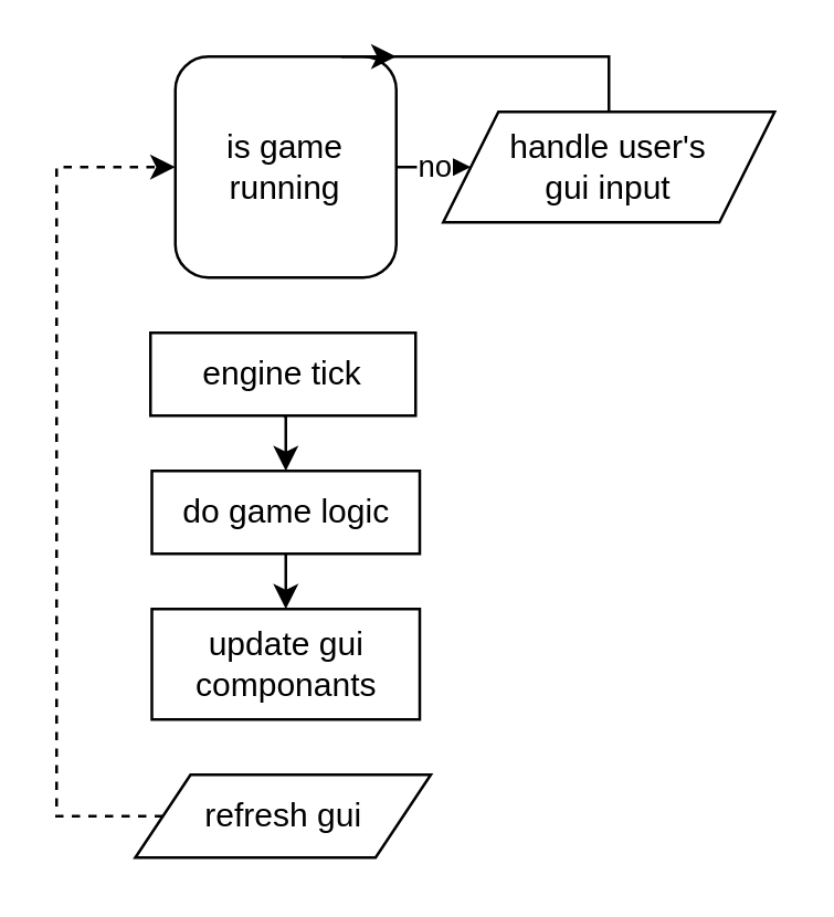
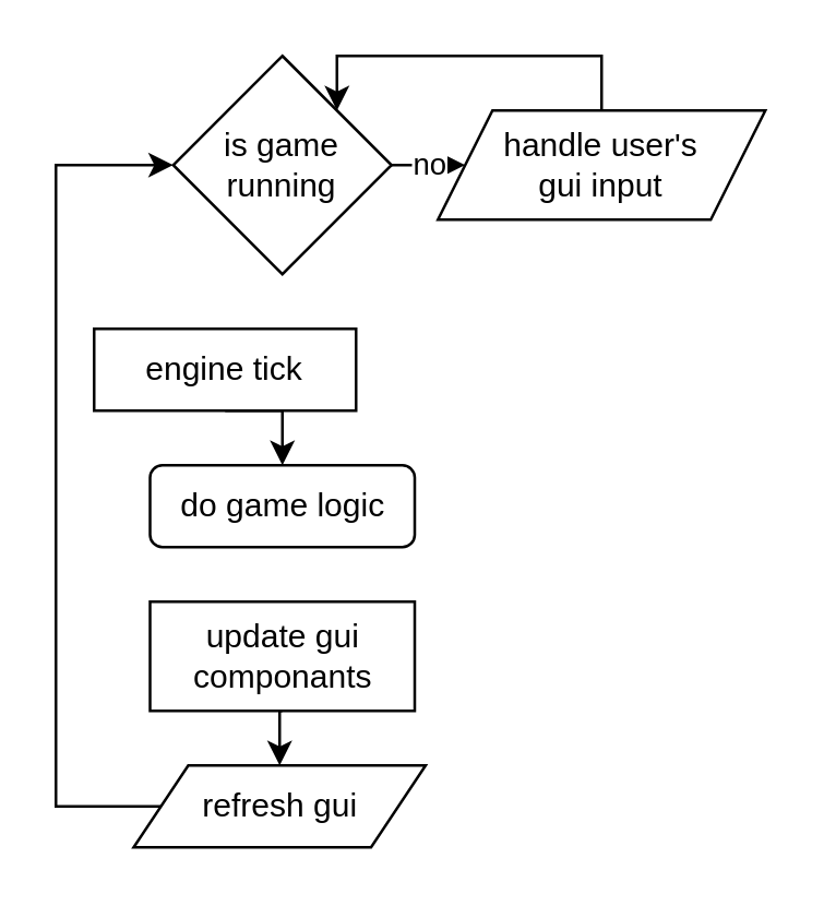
- <mxCell id="3" value="&lt;div&gt;is game&lt;/div&gt;&lt;div&gt;running&lt;br&gt;&lt;/div&gt;" style="whiteSpace=wrap;html=1;rounded=1;" vertex="1" parent="1"><mxGeometry x="63" y="20" width="80" height="80" as="geometry" /></mxCell>
+ <mxCell id="3" value="&lt;div&gt;is game&lt;/div&gt;&lt;div&gt;running&lt;br&gt;&lt;/div&gt;" style="rhombus;whiteSpace=wrap;html=1;" vertex="1" parent="1"><mxGeometry x="63" y="20" width="80" height="80" as="geometry" /></mxCell>
- <mxCell id="9" value="engine tick" style="rounded=0;whiteSpace=wrap;html=1;" vertex="1" parent="1"><mxGeometry x="54" y="120" width="96" height="30" as="geometry" /></mxCell>
+ <mxCell id="9" value="engine tick" style="rounded=0;whiteSpace=wrap;html=1;" vertex="1" parent="1"><mxGeometry x="34" y="120" width="96" height="30" as="geometry" /></mxCell>
- <mxCell id="12" style="edgeStyle=orthogonalEdgeStyle;rounded=0;orthogonalLoop=1;jettySize=auto;html=1;exitX=0;exitY=0.5;exitDx=0;exitDy=0;entryX=0;entryY=0.5;entryDx=0;entryDy=0;dashed=1;" edge="1" parent="1" source="13" target="3"><mxGeometry relative="1" as="geometry"><Array as="points"><mxPoint x="20" y="295" /><mxPoint x="20" y="60" /></Array></mxGeometry></mxCell>
+ <mxCell id="12" style="edgeStyle=orthogonalEdgeStyle;rounded=0;orthogonalLoop=1;jettySize=auto;html=1;exitX=0;exitY=0.5;exitDx=0;exitDy=0;entryX=0;entryY=0.5;entryDx=0;entryDy=0;" edge="1" parent="1" source="13" target="3"><mxGeometry relative="1" as="geometry"><Array as="points"><mxPoint x="20" y="295" /><mxPoint x="20" y="60" /></Array></mxGeometry></mxCell>
- <mxCell id="7" value="do game logic" style="rounded=0;whiteSpace=wrap;html=1;" vertex="1" parent="1"><mxGeometry x="54.5" y="170" width="97" height="30" as="geometry" /></mxCell>
+ <mxCell id="7" value="do game logic" style="whiteSpace=wrap;html=1;rounded=1;" vertex="1" parent="1"><mxGeometry x="54.5" y="170" width="97" height="30" as="geometry" /></mxCell>
- <mxCell id="6" style="edgeStyle=orthogonalEdgeStyle;rounded=0;orthogonalLoop=1;jettySize=auto;html=1;exitX=0.5;exitY=1;exitDx=0;exitDy=0;entryX=0.5;entryY=0;entryDx=0;entryDy=0;" edge="1" parent="1" source="7" target="11"><mxGeometry relative="1" as="geometry" /></mxCell>
+ <mxCell id="10" style="edgeStyle=orthogonalEdgeStyle;rounded=0;orthogonalLoop=1;jettySize=auto;html=1;exitX=0.5;exitY=1;exitDx=0;exitDy=0;entryX=0.5;entryY=0;entryDx=0;entryDy=0;" edge="1" parent="1" source="11" target="13"><mxGeometry relative="1" as="geometry" /></mxCell>
